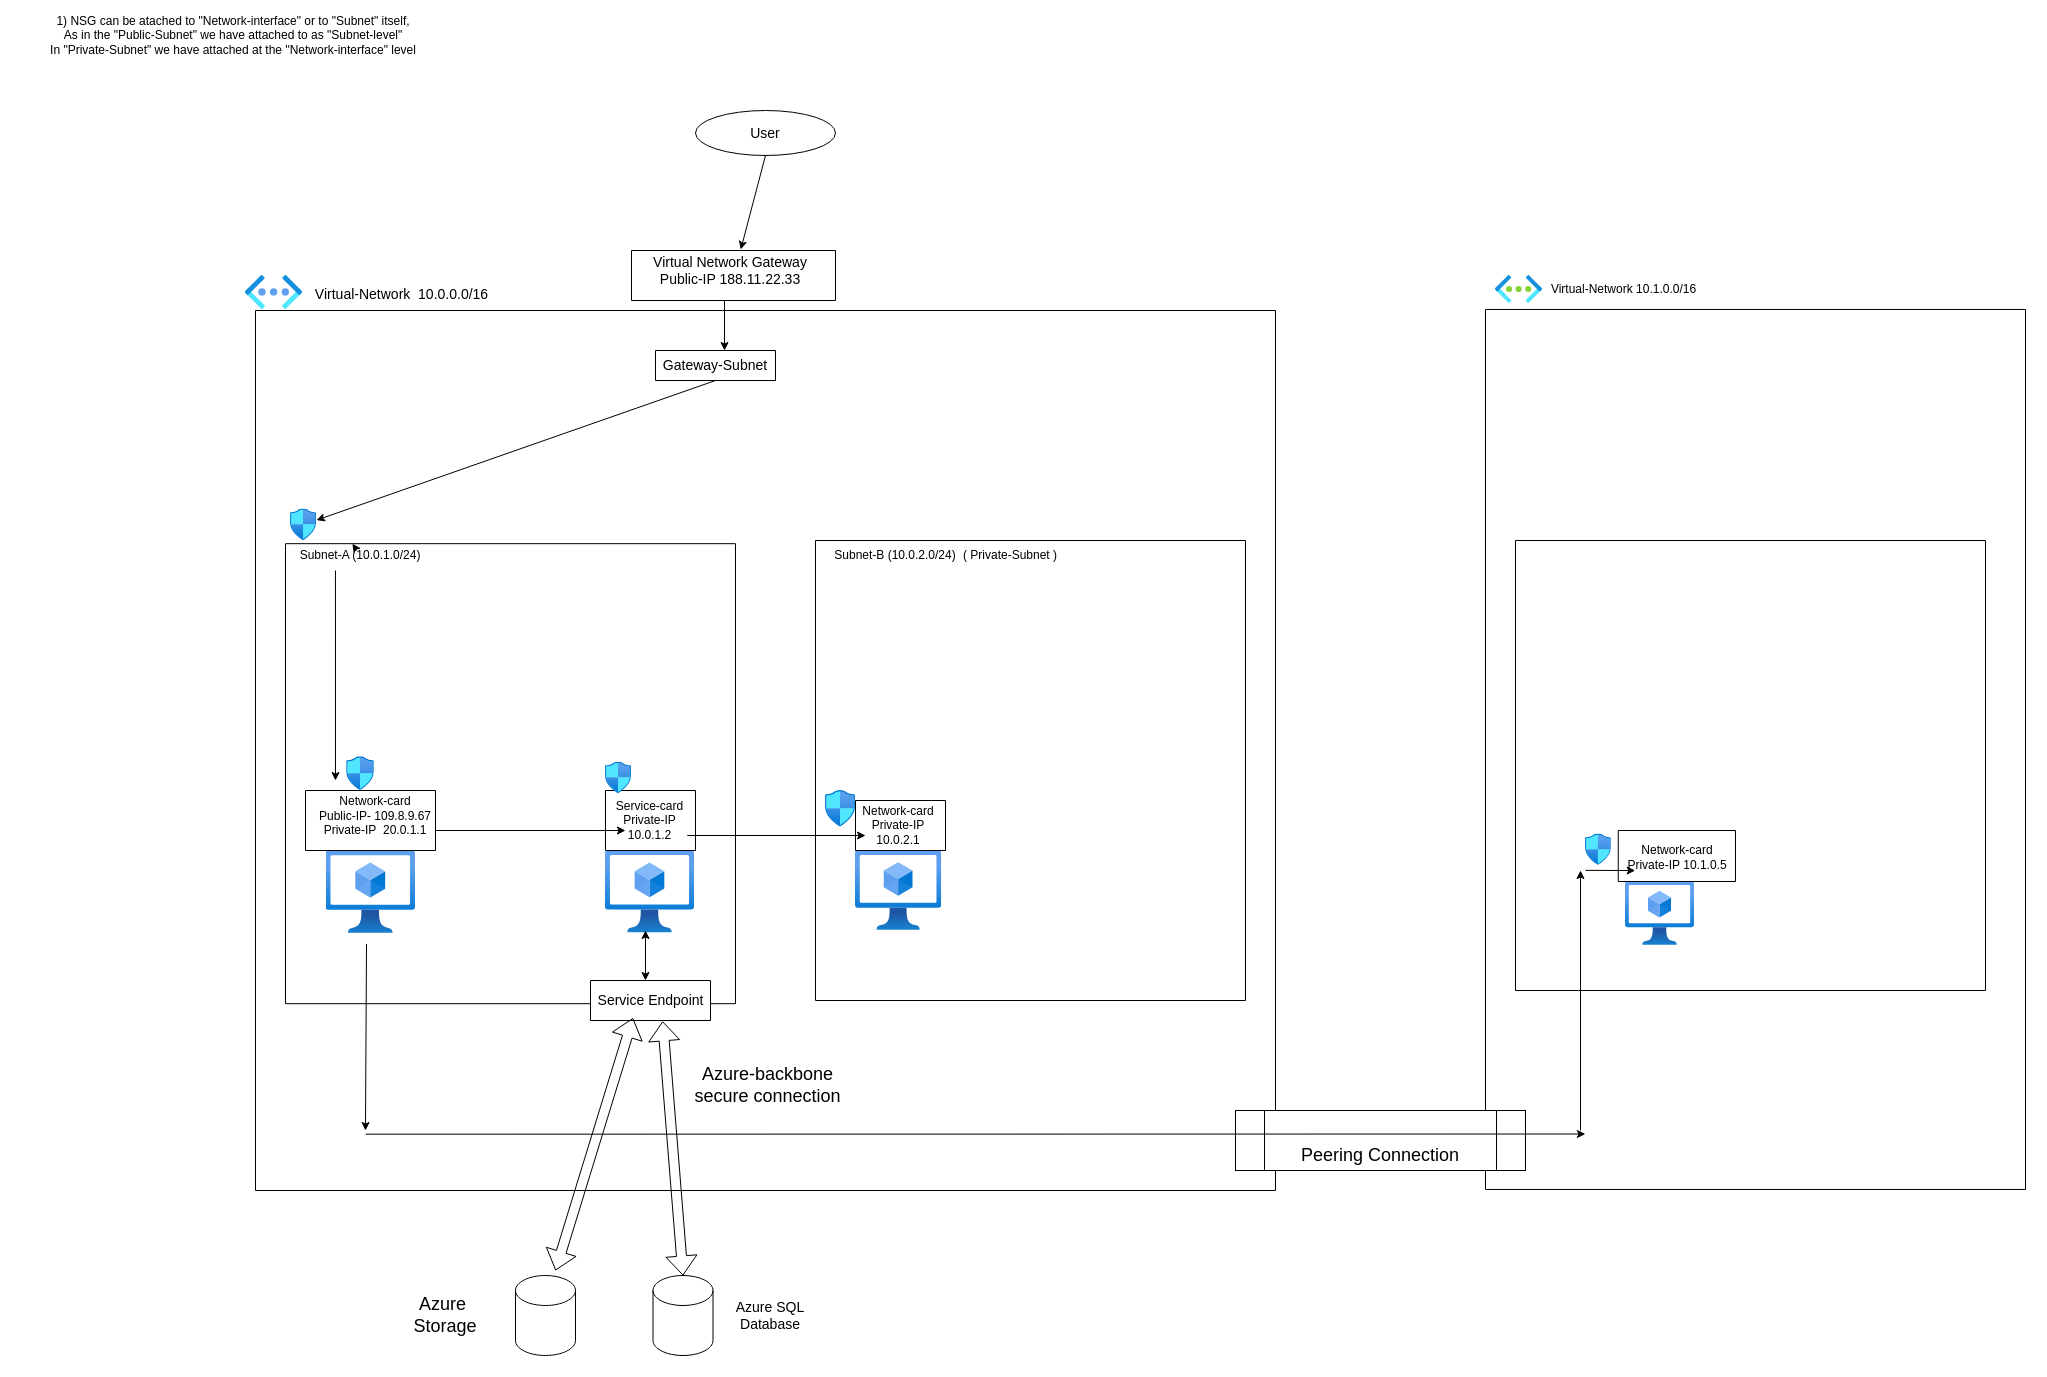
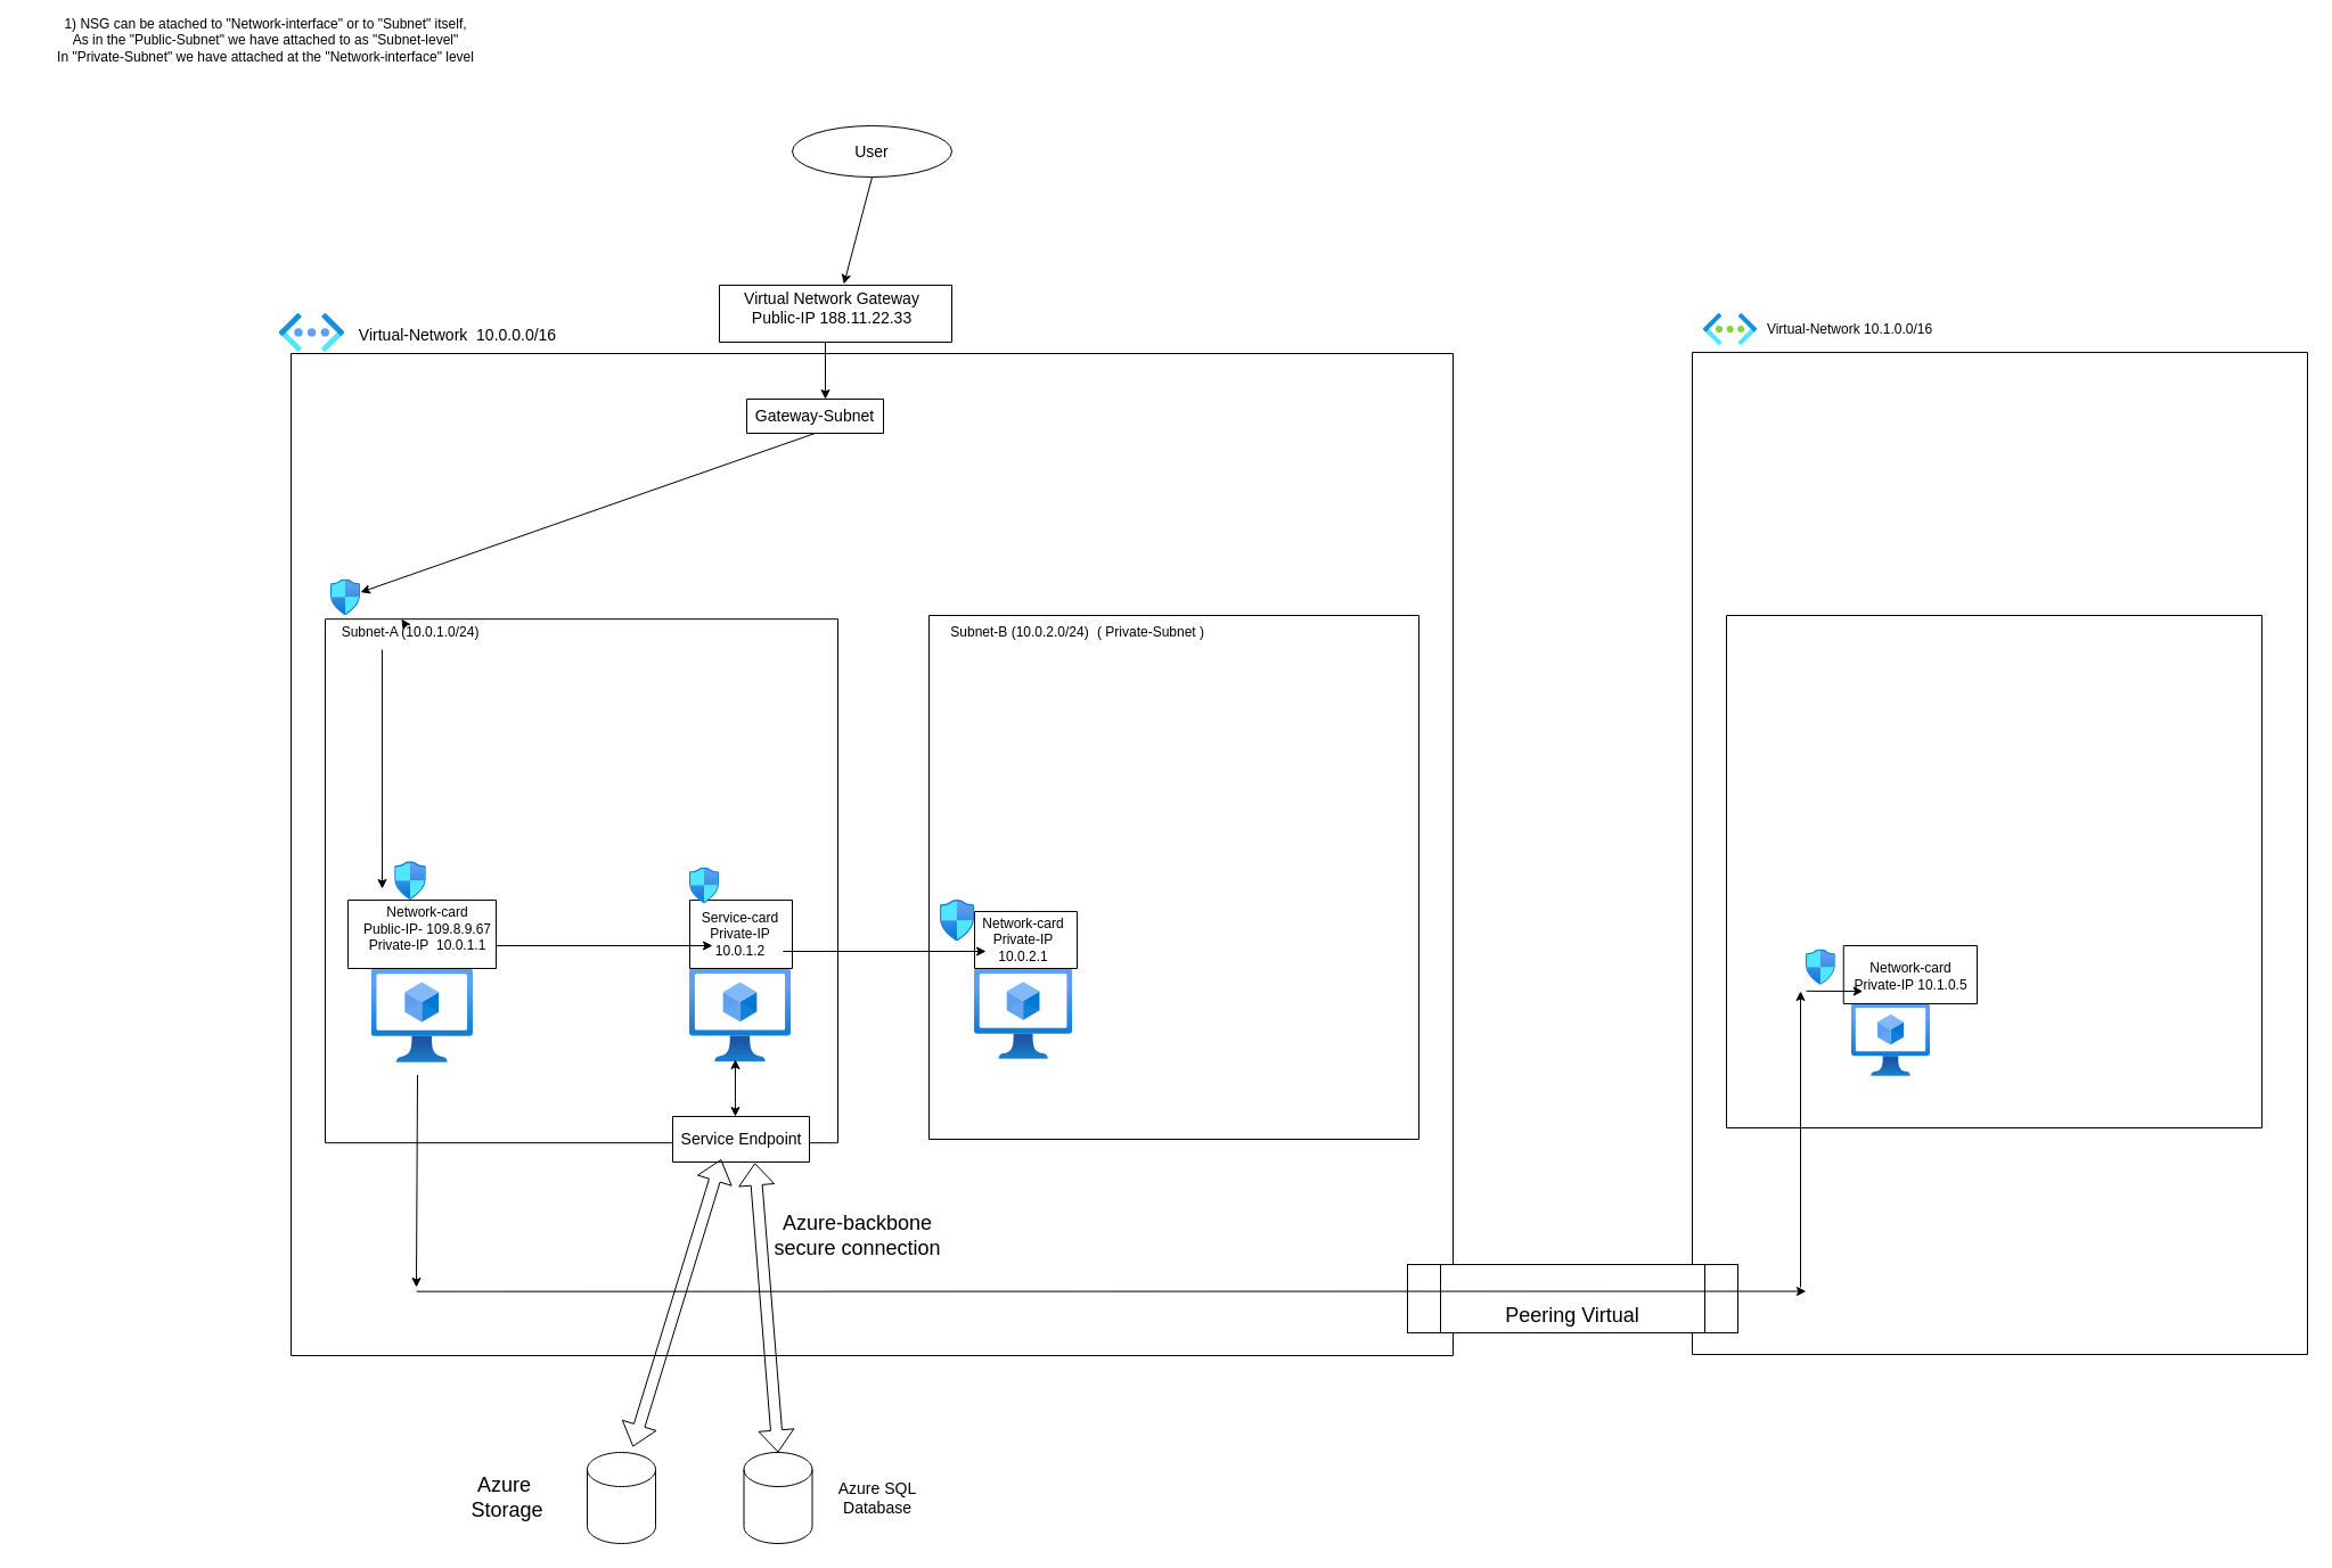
- <mxCell id="11" value="&lt;br&gt;Network-card&lt;br&gt;Public-IP- 109.8.9.67&lt;br&gt;Private-IP&amp;nbsp; 20.0.1.1" style="text;html=1;strokeColor=none;fillColor=none;align=center;verticalAlign=middle;whiteSpace=wrap;rounded=0;" parent="1" vertex="1"><mxGeometry x="290" y="773.21" width="170" height="70" as="geometry" /></mxCell>
+ <mxCell id="11" value="&lt;br&gt;Network-card&lt;br&gt;Public-IP- 109.8.9.67&lt;br&gt;Private-IP&amp;nbsp; 10.0.1.1" style="text;html=1;strokeColor=none;fillColor=none;align=center;verticalAlign=middle;whiteSpace=wrap;rounded=0;" parent="1" vertex="1"><mxGeometry x="290" y="773.21" width="170" height="70" as="geometry" /></mxCell>
- <mxCell id="56" value="&lt;font style=&quot;font-size: 18px&quot;&gt;Azure-backbone secure connection&lt;/font&gt;" style="text;html=1;strokeColor=none;fillColor=none;align=center;verticalAlign=middle;whiteSpace=wrap;rounded=0;fontSize=14;" parent="1" vertex="1"><mxGeometry x="685" y="1070" width="165" height="30" as="geometry" /></mxCell>
+ <mxCell id="56" value="&lt;font style=&quot;font-size: 18px&quot;&gt;Azure-backbone secure connection&lt;/font&gt;" style="text;html=1;strokeColor=none;fillColor=none;align=center;verticalAlign=middle;whiteSpace=wrap;rounded=0;fontSize=14;" parent="1" vertex="1"><mxGeometry x="670" y="1070" width="165" height="30" as="geometry" /></mxCell>
- <mxCell id="36" value="&lt;font style=&quot;font-size: 18px&quot;&gt;Peering Connection&lt;/font&gt;" style="text;html=1;strokeColor=none;fillColor=none;align=center;verticalAlign=middle;whiteSpace=wrap;rounded=0;" parent="1" vertex="1"><mxGeometry x="1295.25" y="1140" width="169.5" height="30" as="geometry" /></mxCell>
+ <mxCell id="36" value="&lt;font style=&quot;font-size: 18px&quot;&gt;Peering Virtual&lt;/font&gt;" style="text;html=1;strokeColor=none;fillColor=none;align=center;verticalAlign=middle;whiteSpace=wrap;rounded=0;" parent="1" vertex="1"><mxGeometry x="1295.25" y="1140" width="169.5" height="30" as="geometry" /></mxCell>
